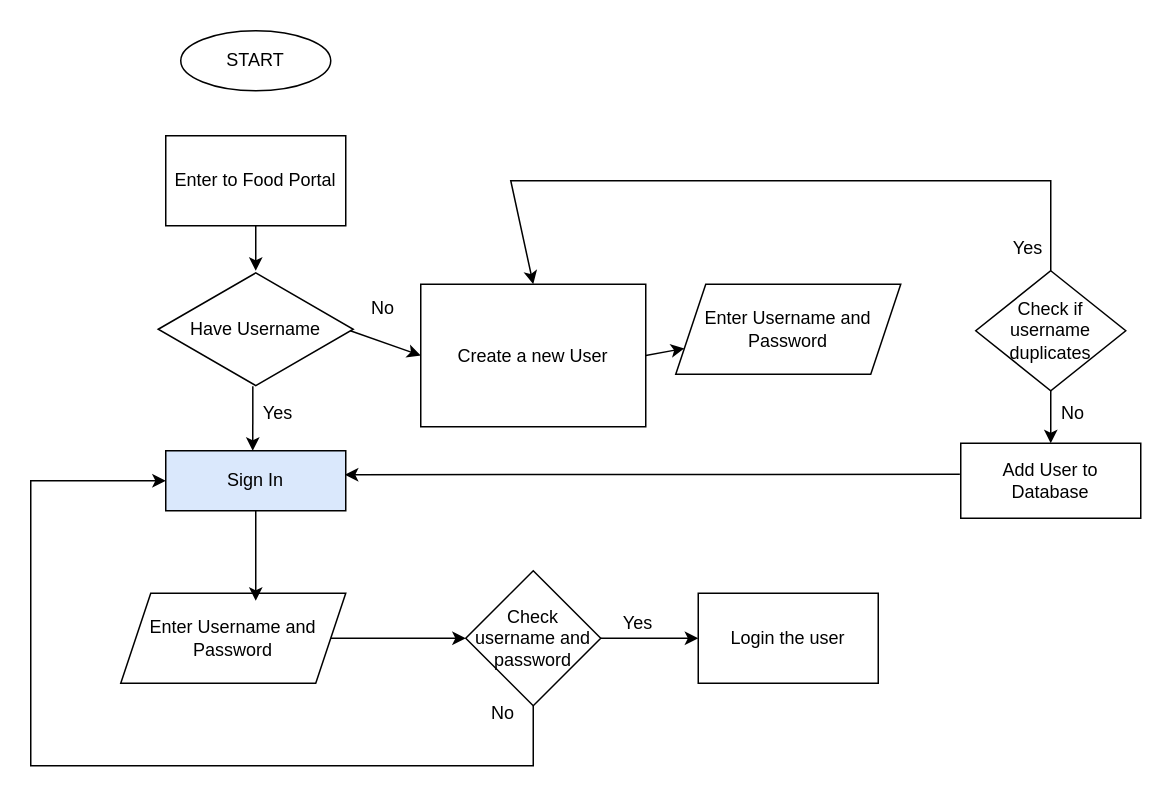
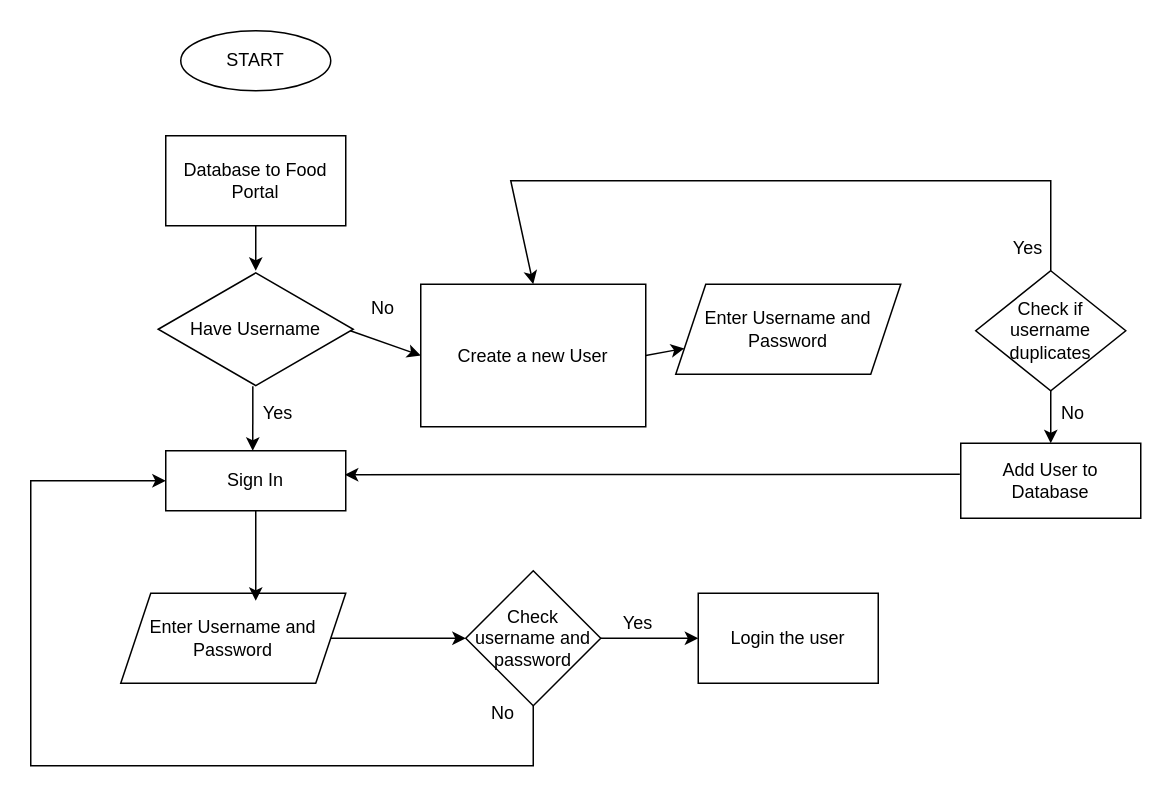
- <mxCell id="4" value="Enter to Food Portal" style="rounded=0;whiteSpace=wrap;html=1;" vertex="1" parent="1"><mxGeometry x="110" y="90" width="120" height="60" as="geometry" /></mxCell>
+ <mxCell id="4" value="Database to Food Portal" style="rounded=0;whiteSpace=wrap;html=1;" vertex="1" parent="1"><mxGeometry x="110" y="90" width="120" height="60" as="geometry" /></mxCell>
- <mxCell id="5" value="Sign In" style="rounded=0;whiteSpace=wrap;html=1;fillColor=#dae8fc;" vertex="1" parent="1"><mxGeometry x="110" y="300" width="120" height="40" as="geometry" /></mxCell>
+ <mxCell id="5" value="Sign In" style="rounded=0;whiteSpace=wrap;html=1;" vertex="1" parent="1"><mxGeometry x="110" y="300" width="120" height="40" as="geometry" /></mxCell>
